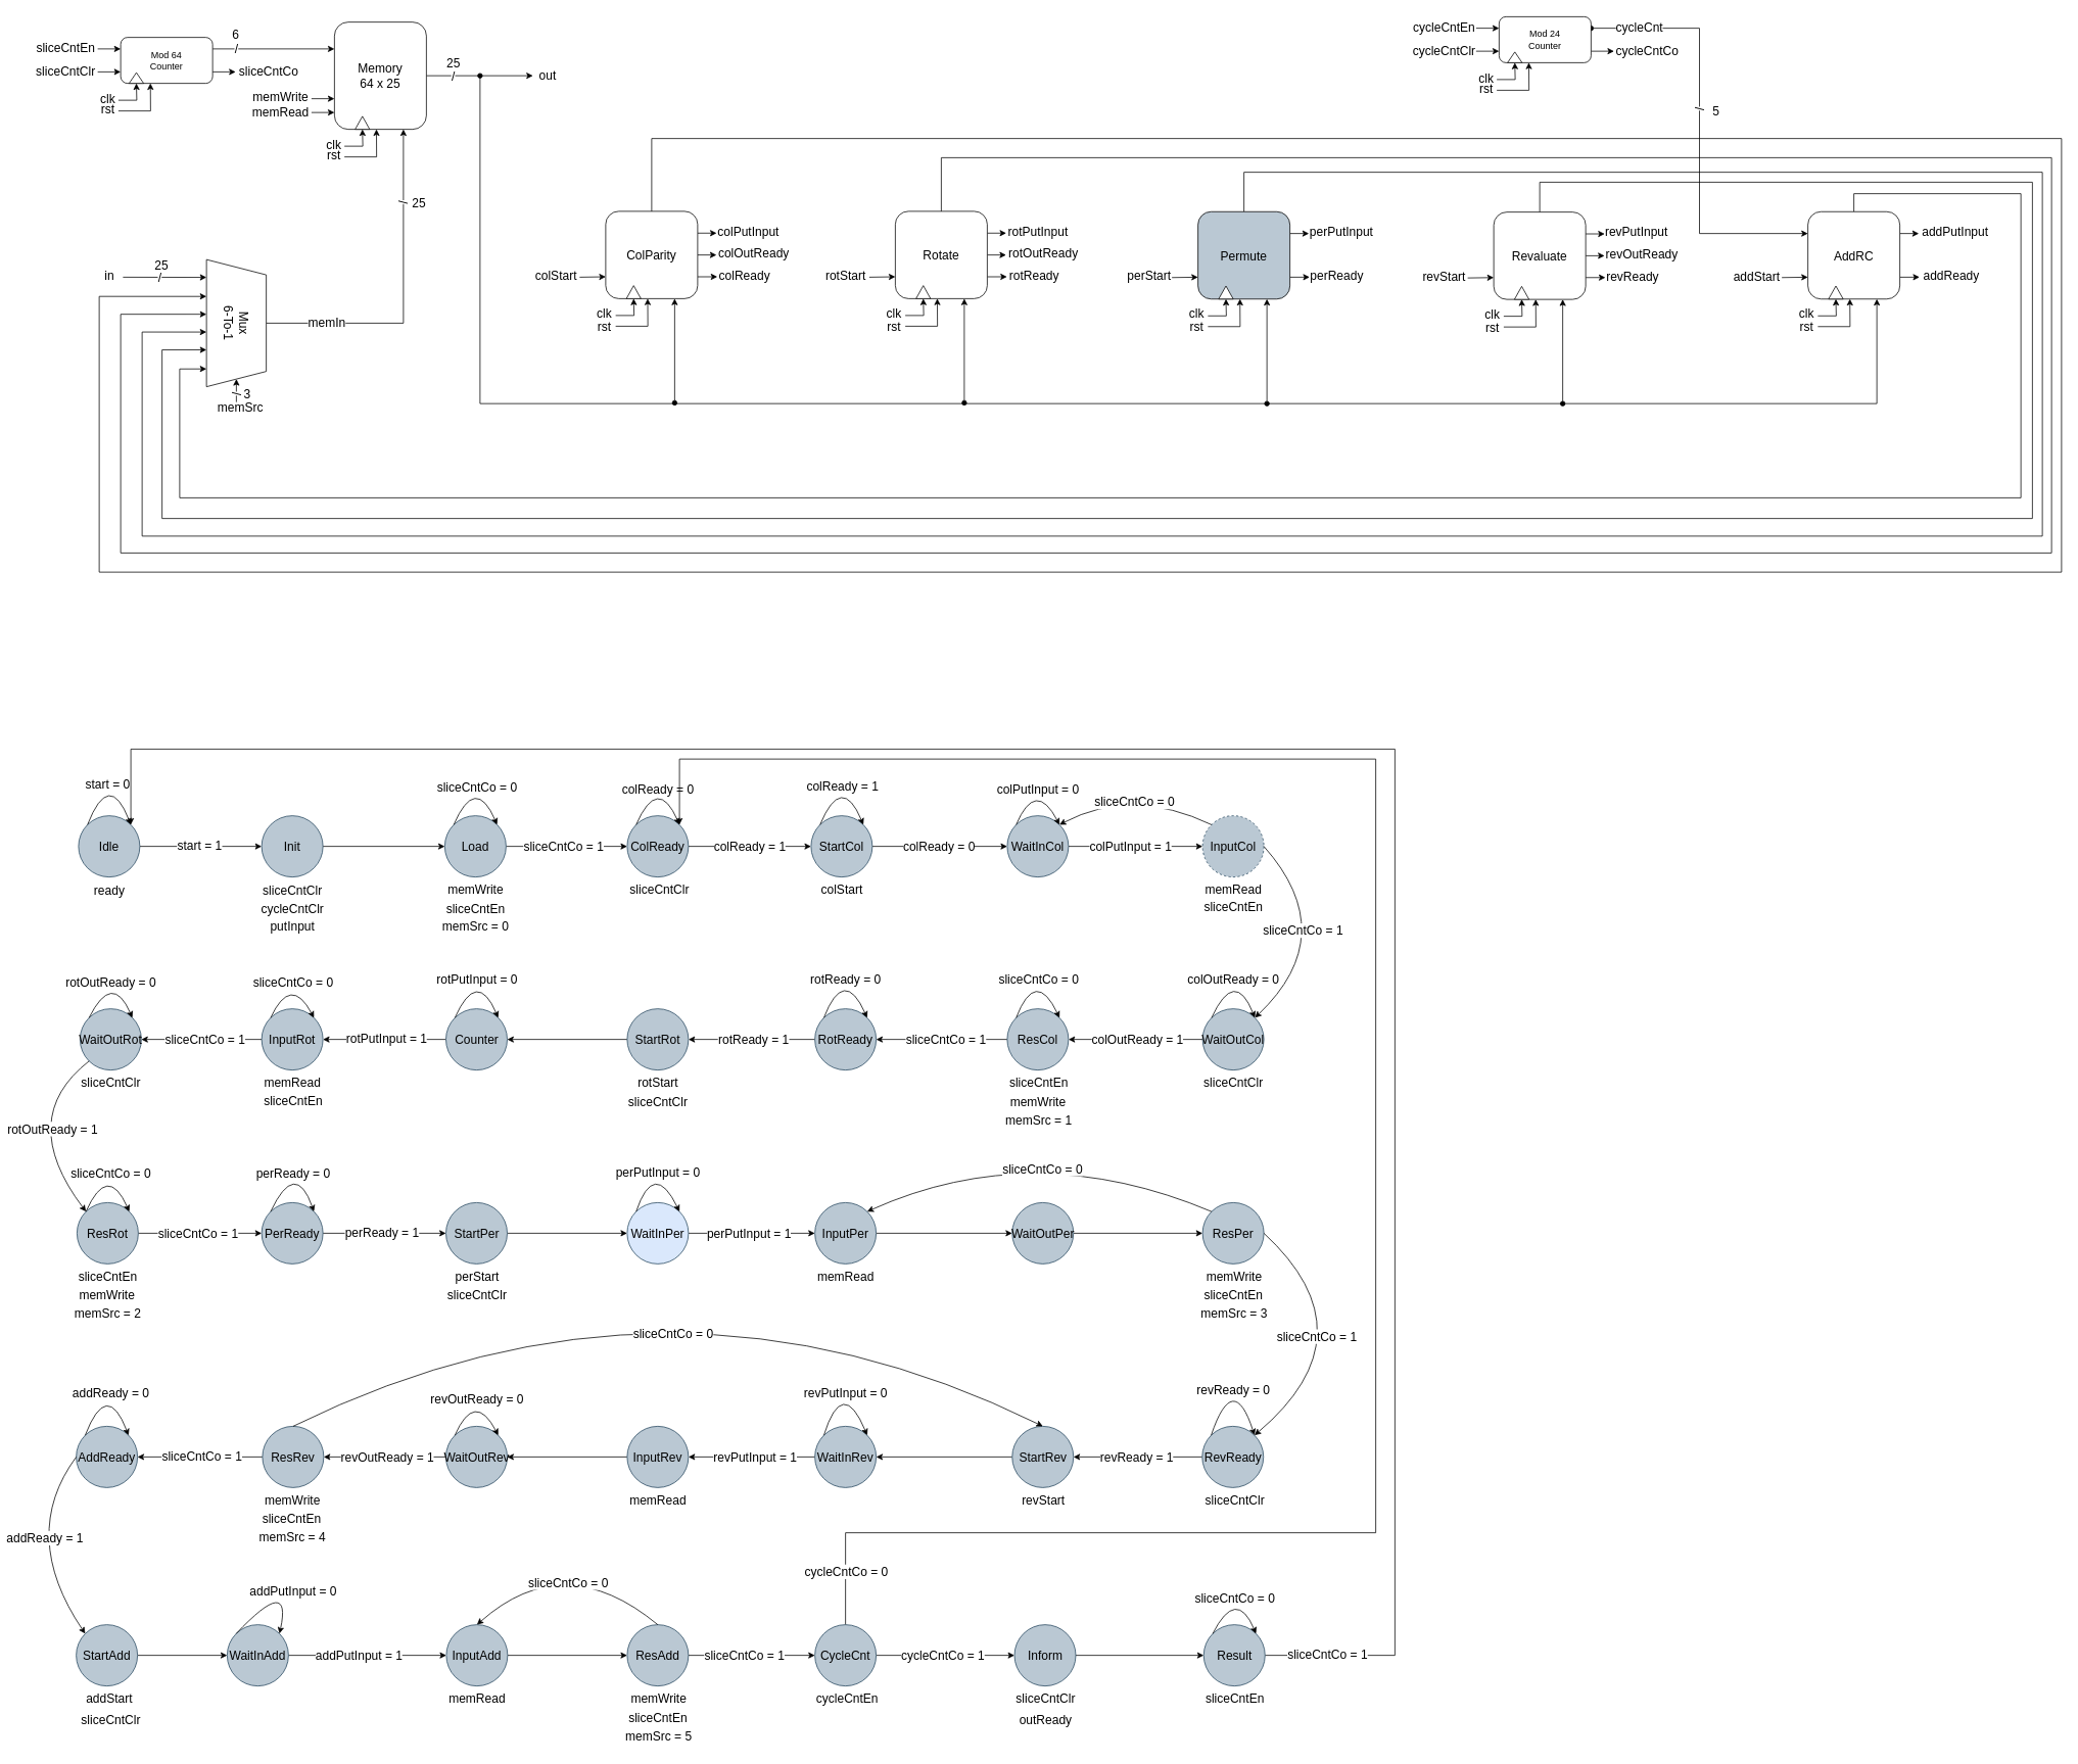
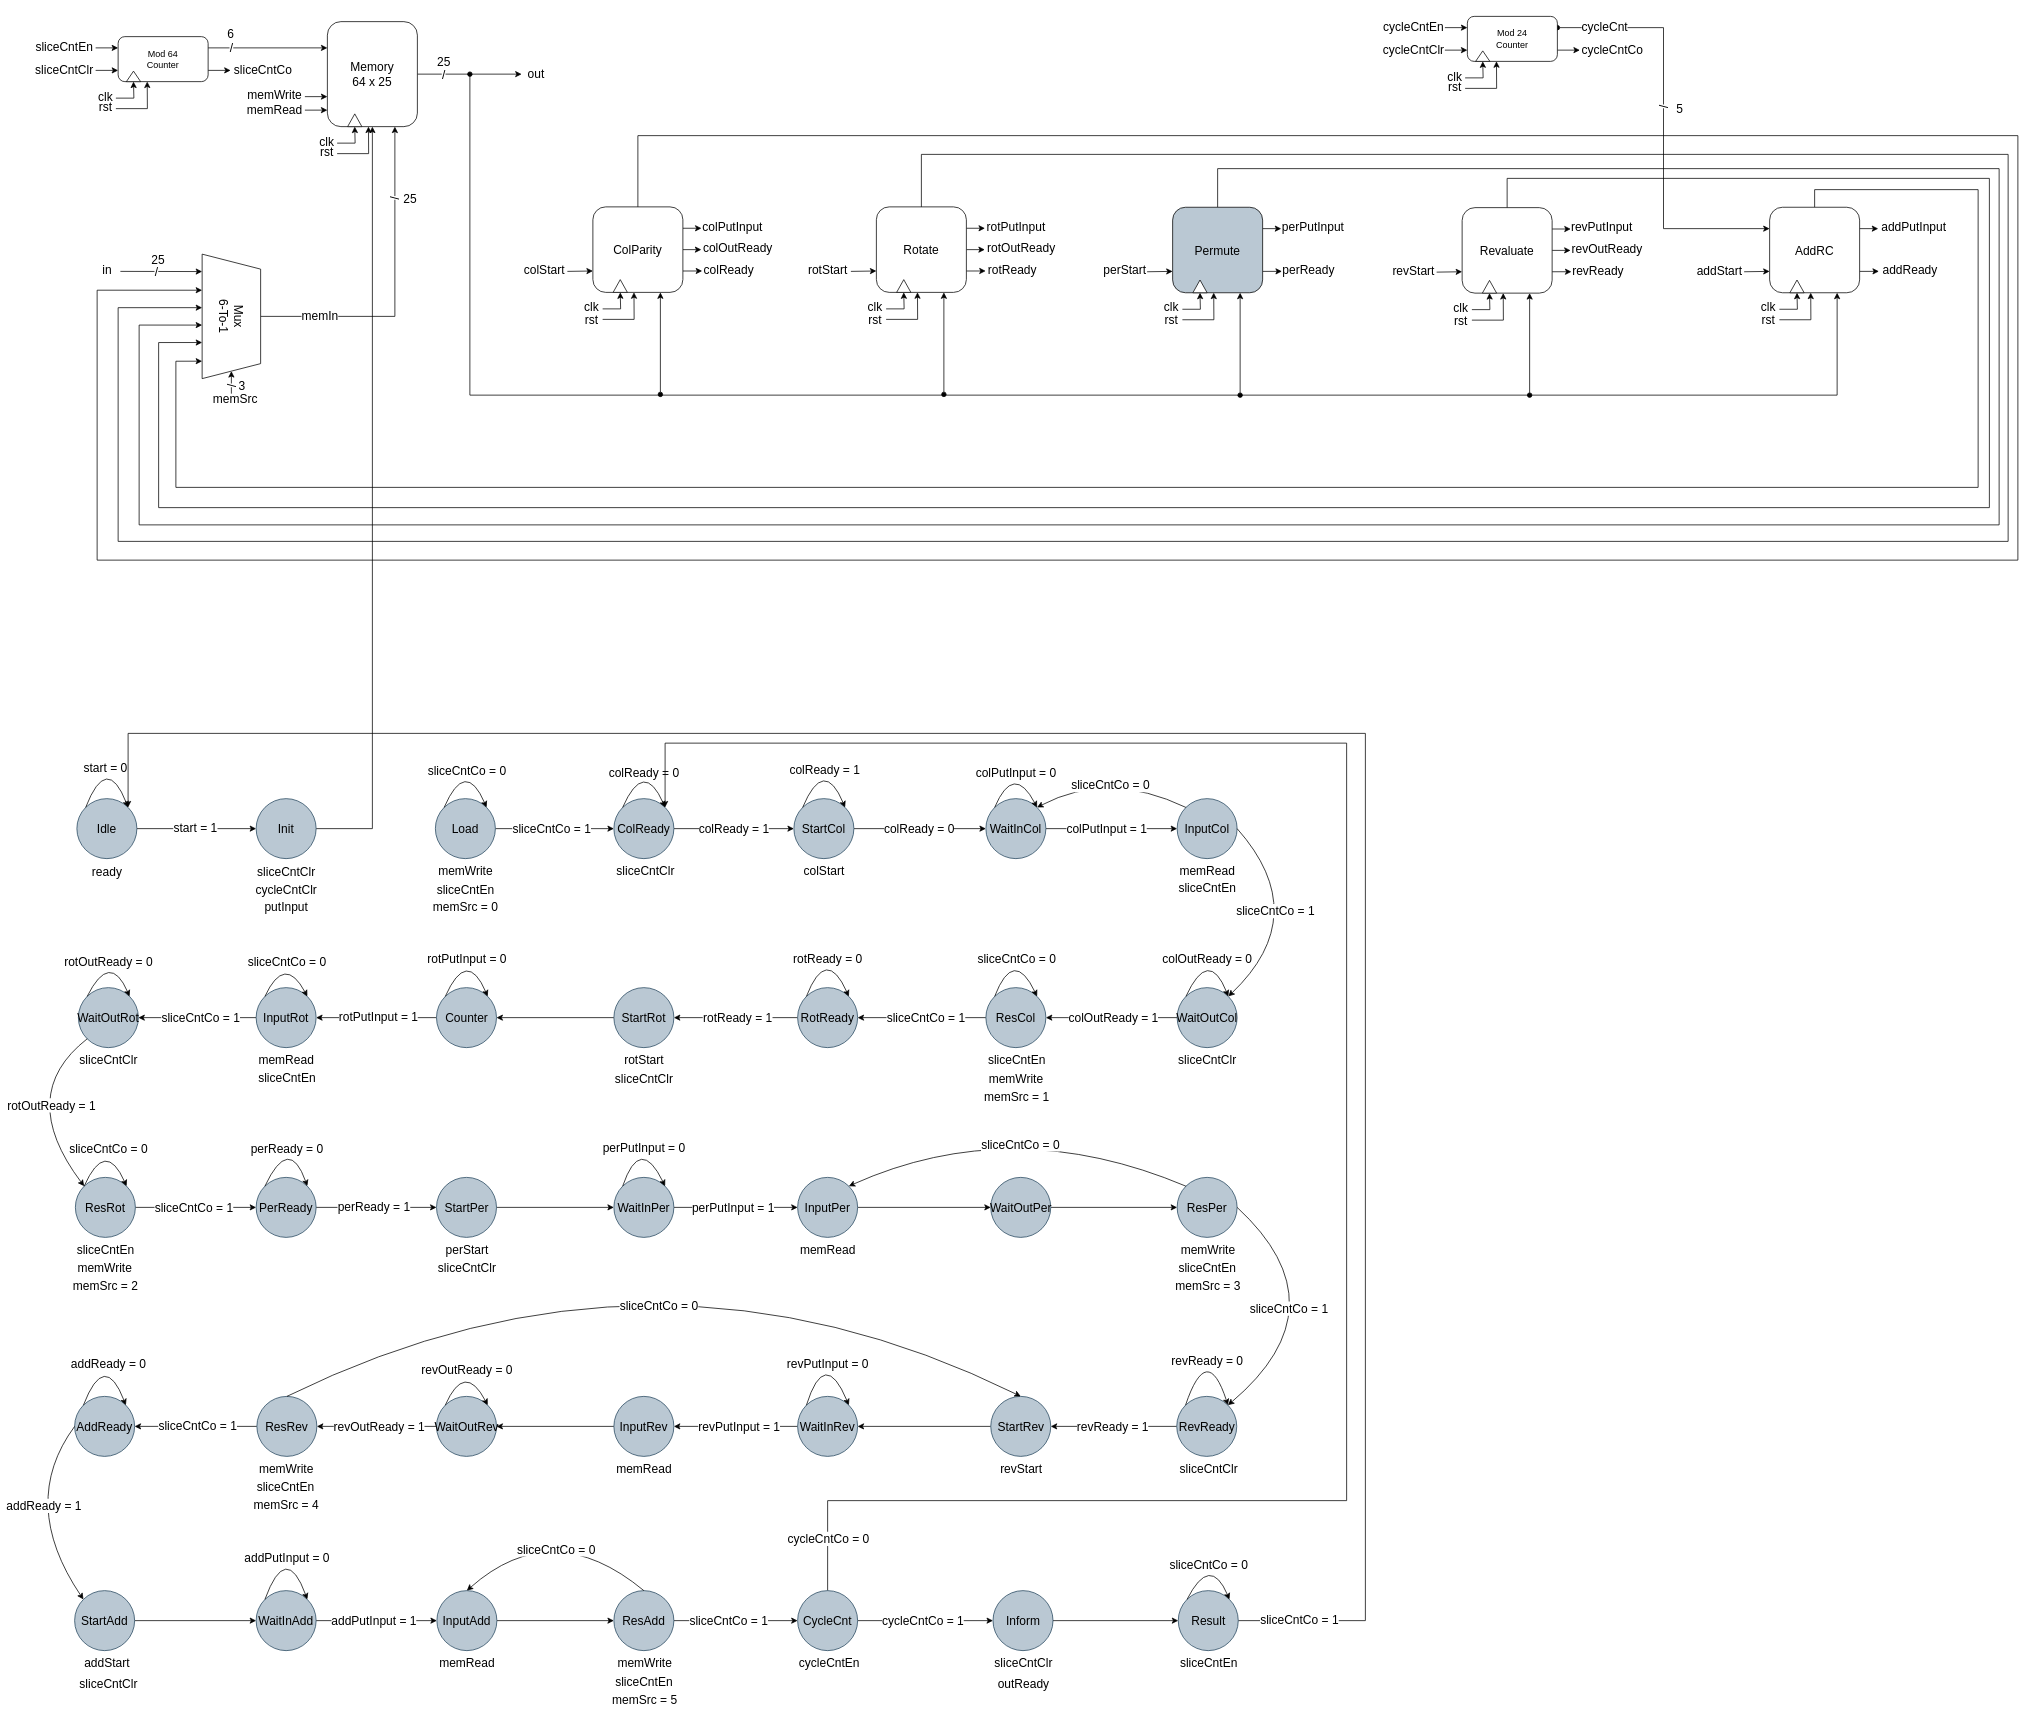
- <mxCell id="158" style="edgeStyle=orthogonalEdgeStyle;rounded=0;orthogonalLoop=1;jettySize=auto;html=1;exitX=1;exitY=0.5;exitDx=0;exitDy=0;entryX=0;entryY=0.5;entryDx=0;entryDy=0;fontSize=16;startArrow=none;startFill=0;elbow=vertical;" parent="1" source="159" target="165" edge="1"><mxGeometry relative="1" as="geometry" /></mxCell>
+ <mxCell id="158" style="edgeStyle=orthogonalEdgeStyle;rounded=0;orthogonalLoop=1;jettySize=auto;html=1;exitX=1;exitY=0.5;exitDx=0;exitDy=0;fontSize=16;startArrow=none;startFill=0;elbow=vertical;" parent="1" source="159" target="11" edge="1"><mxGeometry relative="1" as="geometry" /></mxCell>
- <mxCell id="188" value="InputCol" style="ellipse;whiteSpace=wrap;html=1;aspect=fixed;fontSize=16;fillColor=#bac8d3;strokeColor=#23445d;dashed=1;" parent="1" vertex="1"><mxGeometry x="1569" y="1064" width="80" height="80" as="geometry" /></mxCell>
+ <mxCell id="188" value="InputCol" style="ellipse;whiteSpace=wrap;html=1;aspect=fixed;fontSize=16;fillColor=#bac8d3;strokeColor=#23445d;" parent="1" vertex="1"><mxGeometry x="1569" y="1064" width="80" height="80" as="geometry" /></mxCell>
- <mxCell id="255" value="WaitInPer" style="ellipse;whiteSpace=wrap;html=1;aspect=fixed;fontSize=16;fillColor=#dae8fc;strokeColor=#23445d;" parent="1" vertex="1"><mxGeometry x="818" y="1569" width="80" height="80" as="geometry" /></mxCell>
+ <mxCell id="255" value="WaitInPer" style="ellipse;whiteSpace=wrap;html=1;aspect=fixed;fontSize=16;fillColor=#bac8d3;strokeColor=#23445d;" parent="1" vertex="1"><mxGeometry x="818" y="1569" width="80" height="80" as="geometry" /></mxCell>
- <mxCell id="312" value="WaitInAdd" style="ellipse;whiteSpace=wrap;html=1;aspect=fixed;fontSize=16;fillColor=#bac8d3;strokeColor=#23445d;" parent="1" vertex="1"><mxGeometry x="296" y="2120" width="80" height="80" as="geometry" /></mxCell>
+ <mxCell id="312" value="WaitInAdd" style="ellipse;whiteSpace=wrap;html=1;aspect=fixed;fontSize=16;fillColor=#bac8d3;strokeColor=#23445d;" parent="1" vertex="1"><mxGeometry x="341" y="2120" width="80" height="80" as="geometry" /></mxCell>
